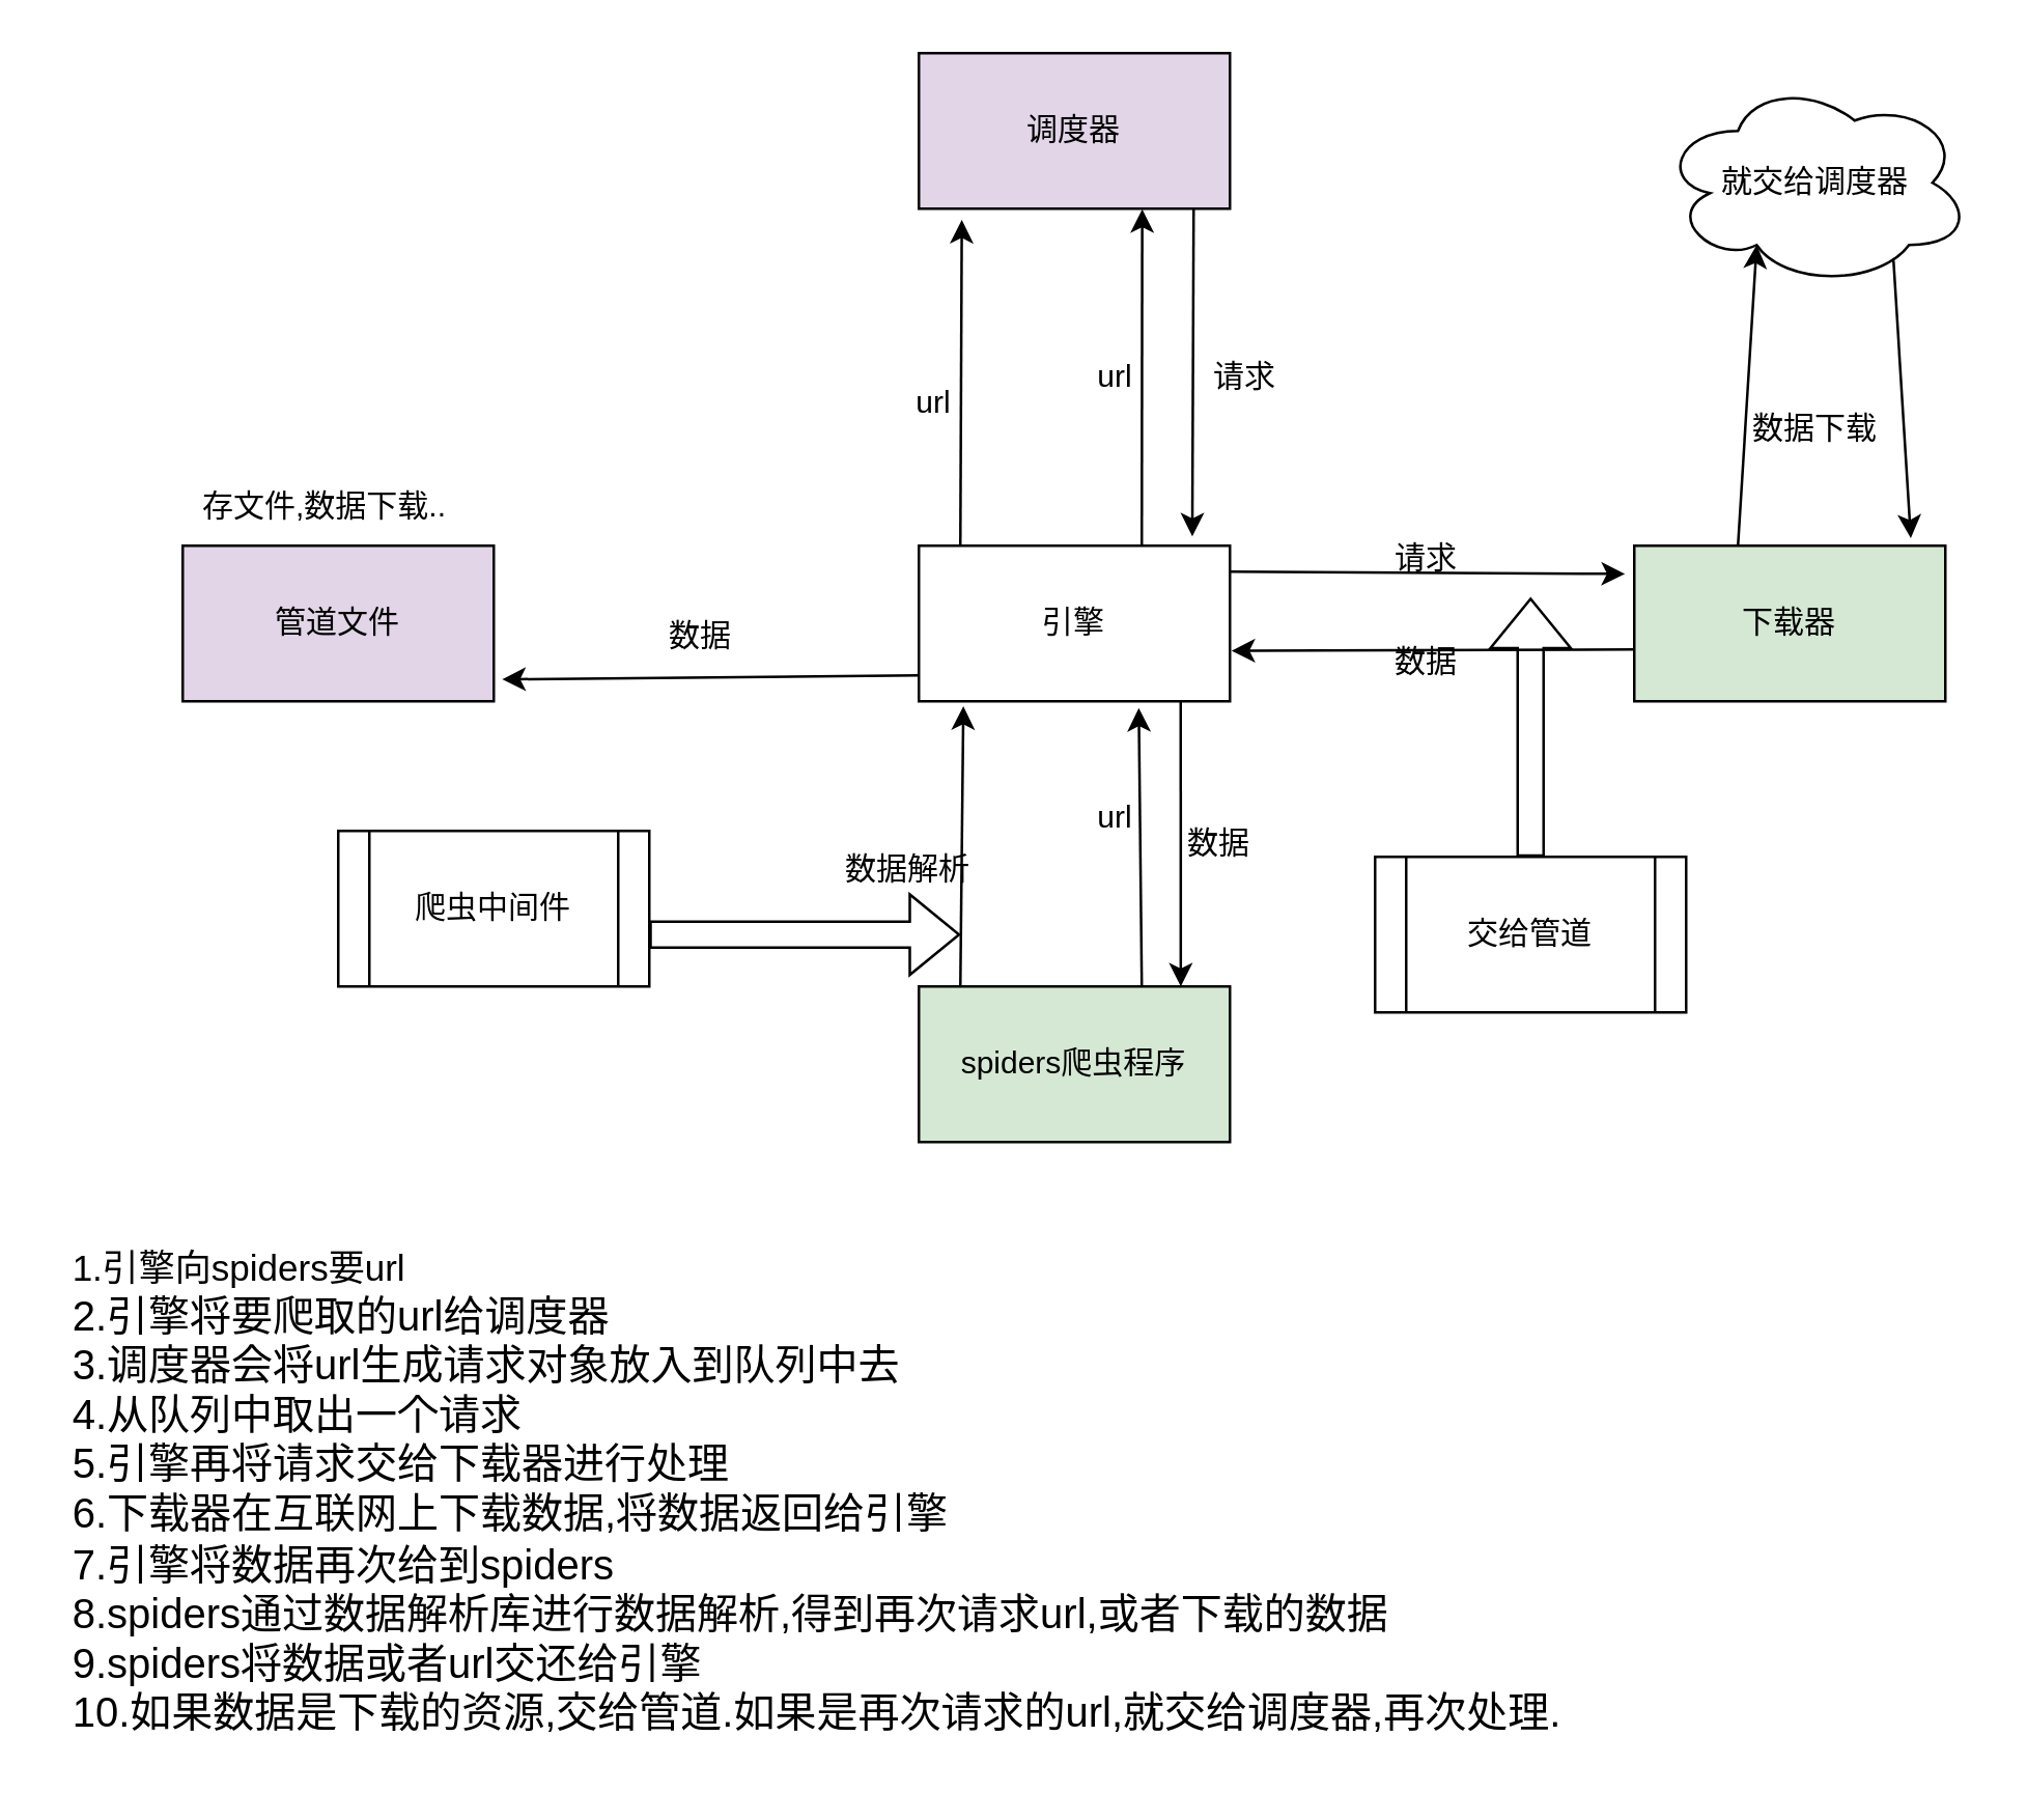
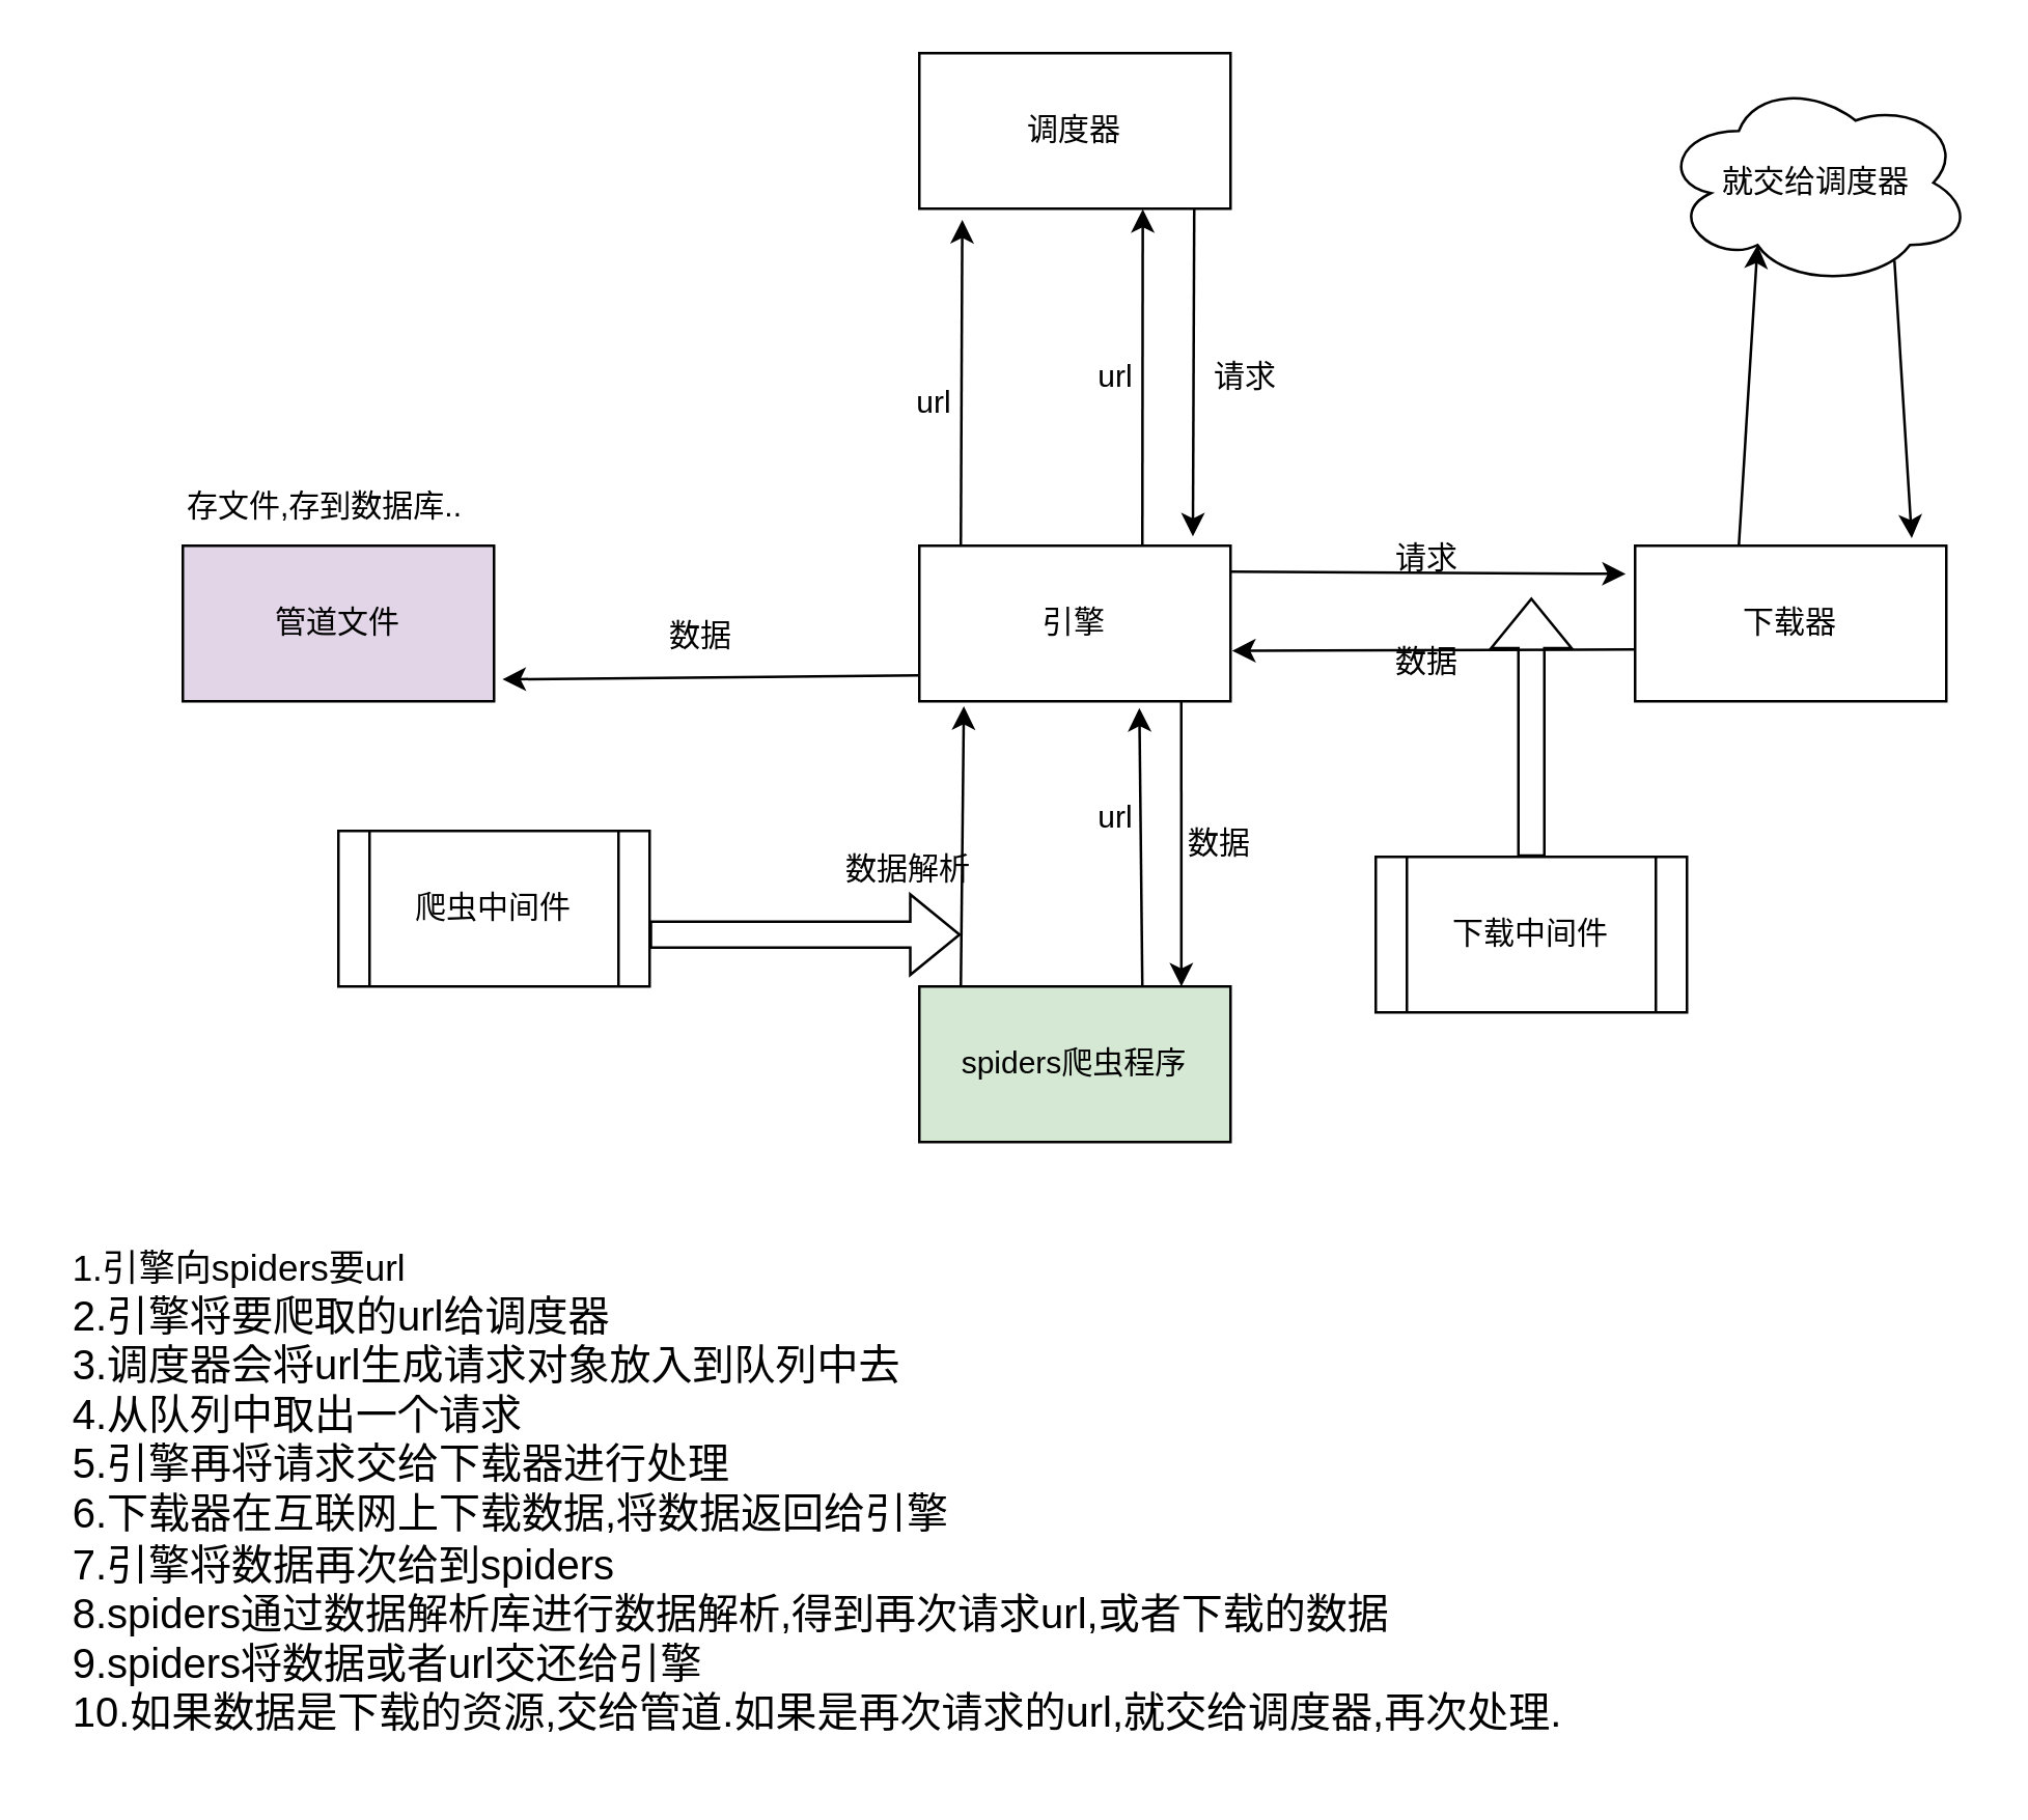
- <mxCell id="3" value="调度器" style="rounded=0;whiteSpace=wrap;html=1;fillColor=#e1d5e7;" vertex="1" parent="1"><mxGeometry x="354" y="20" width="120" height="60" as="geometry" /></mxCell>
+ <mxCell id="3" value="调度器" style="rounded=0;whiteSpace=wrap;html=1;" vertex="1" parent="1"><mxGeometry x="354" y="20" width="120" height="60" as="geometry" /></mxCell>
- <mxCell id="17" value="数据下载" style="text;html=1;strokeColor=none;fillColor=none;align=center;verticalAlign=middle;whiteSpace=wrap;rounded=0;" vertex="1" parent="1"><mxGeometry x="670" y="150" width="60" height="30" as="geometry" /></mxCell>
- <mxCell id="23" value="存文件,数据下载.." style="text;html=1;strokeColor=none;fillColor=none;align=center;verticalAlign=middle;whiteSpace=wrap;rounded=0;" vertex="1" parent="1"><mxGeometry x="70" y="180" width="110" height="30" as="geometry" /></mxCell>
+ <mxCell id="23" value="存文件,存到数据库.." style="text;html=1;strokeColor=none;fillColor=none;align=center;verticalAlign=middle;whiteSpace=wrap;rounded=0;" vertex="1" parent="1"><mxGeometry x="70" y="180" width="110" height="30" as="geometry" /></mxCell>
- <mxCell id="5" value="下载器" style="rounded=0;whiteSpace=wrap;html=1;fillColor=#d5e8d4;" vertex="1" parent="1"><mxGeometry x="630" y="210" width="120" height="60" as="geometry" /></mxCell>
+ <mxCell id="5" value="下载器" style="rounded=0;whiteSpace=wrap;html=1;" vertex="1" parent="1"><mxGeometry x="630" y="210" width="120" height="60" as="geometry" /></mxCell>
- <mxCell id="30" value="交给管道" style="shape=process;whiteSpace=wrap;html=1;backgroundOutline=1;" vertex="1" parent="1"><mxGeometry x="530" y="330" width="120" height="60" as="geometry" /></mxCell>
+ <mxCell id="30" value="下载中间件" style="shape=process;whiteSpace=wrap;html=1;backgroundOutline=1;" vertex="1" parent="1"><mxGeometry x="530" y="330" width="120" height="60" as="geometry" /></mxCell>
